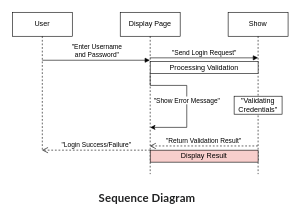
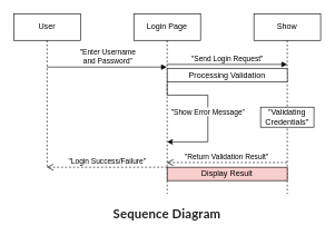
- <mxCell id="3" value="Display Page" style="shape=umlLifeline;perimeter=lifelinePerimeter;whiteSpace=wrap;html=1;container=1;dropTarget=0;collapsible=0;recursiveResize=0;outlineConnect=0;portConstraint=eastwest;newEdgeStyle={&quot;curved&quot;:0,&quot;rounded&quot;:0};" parent="1" vertex="1"><mxGeometry x="200" y="20" width="100" height="270" as="geometry" /></mxCell>
+ <mxCell id="3" value="Login Page" style="shape=umlLifeline;perimeter=lifelinePerimeter;whiteSpace=wrap;html=1;container=1;dropTarget=0;collapsible=0;recursiveResize=0;outlineConnect=0;portConstraint=eastwest;newEdgeStyle={&quot;curved&quot;:0,&quot;rounded&quot;:0};" parent="1" vertex="1"><mxGeometry x="200" y="20" width="100" height="270" as="geometry" /></mxCell>
- <mxCell id="9" value="&lt;strong style=&quot;color: rgb(32, 33, 34); font-family: Lato, &amp;quot;Lucida Sans Unicode&amp;quot;, &amp;quot;Lucida Grande&amp;quot;, sans-serif; font-size: 19px; letter-spacing: 0.2px; text-align: left; background-color: rgb(255, 255, 255);&quot;&gt;Sequence Diagram&lt;/strong&gt;" style="text;html=1;align=center;verticalAlign=middle;whiteSpace=wrap;rounded=0;" parent="1" vertex="1"><mxGeometry x="155" y="320" width="180" height="20" as="geometry" /></mxCell>
+ <mxCell id="9" value="&lt;strong style=&quot;color: rgb(32, 33, 34); font-family: Lato, &amp;quot;Lucida Sans Unicode&amp;quot;, &amp;quot;Lucida Grande&amp;quot;, sans-serif; font-size: 19px; letter-spacing: 0.2px; text-align: left; background-color: rgb(255, 255, 255);&quot;&gt;Sequence Diagram&lt;/strong&gt;" style="text;html=1;align=center;verticalAlign=middle;whiteSpace=wrap;rounded=0;" parent="1" vertex="1"><mxGeometry x="160" y="310" width="180" height="20" as="geometry" /></mxCell>
